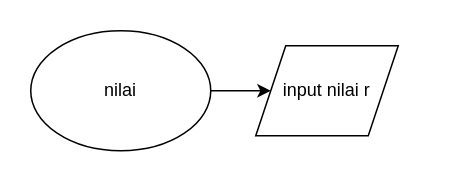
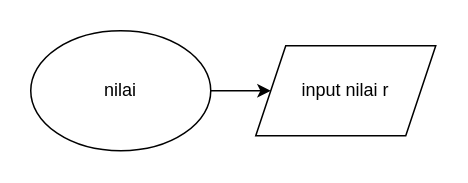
- <mxCell id="4" value="input nilai r" style="shape=parallelogram;perimeter=parallelogramPerimeter;whiteSpace=wrap;html=1;fixedSize=1;" vertex="1" parent="1"><mxGeometry x="170" y="30" width="95" height="60" as="geometry" /></mxCell>
+ <mxCell id="4" value="input nilai r" style="shape=parallelogram;perimeter=parallelogramPerimeter;whiteSpace=wrap;html=1;fixedSize=1;" vertex="1" parent="1"><mxGeometry x="170" y="30" width="120" height="60" as="geometry" /></mxCell>
